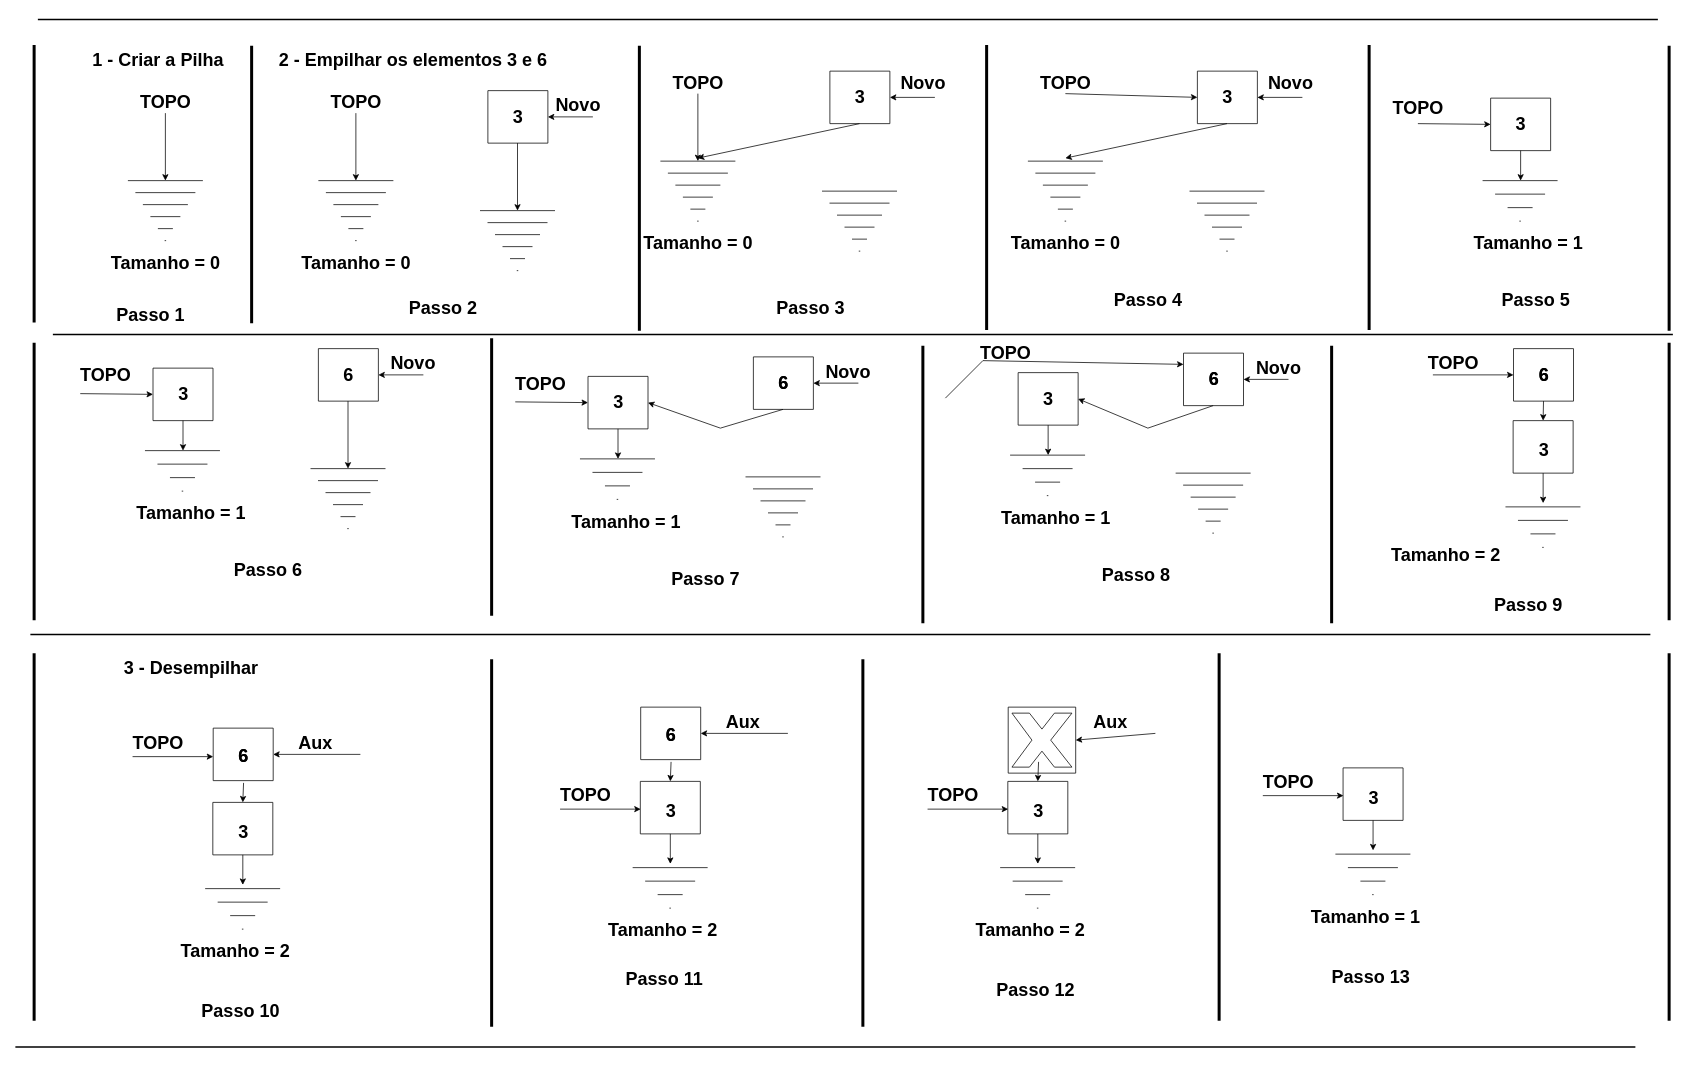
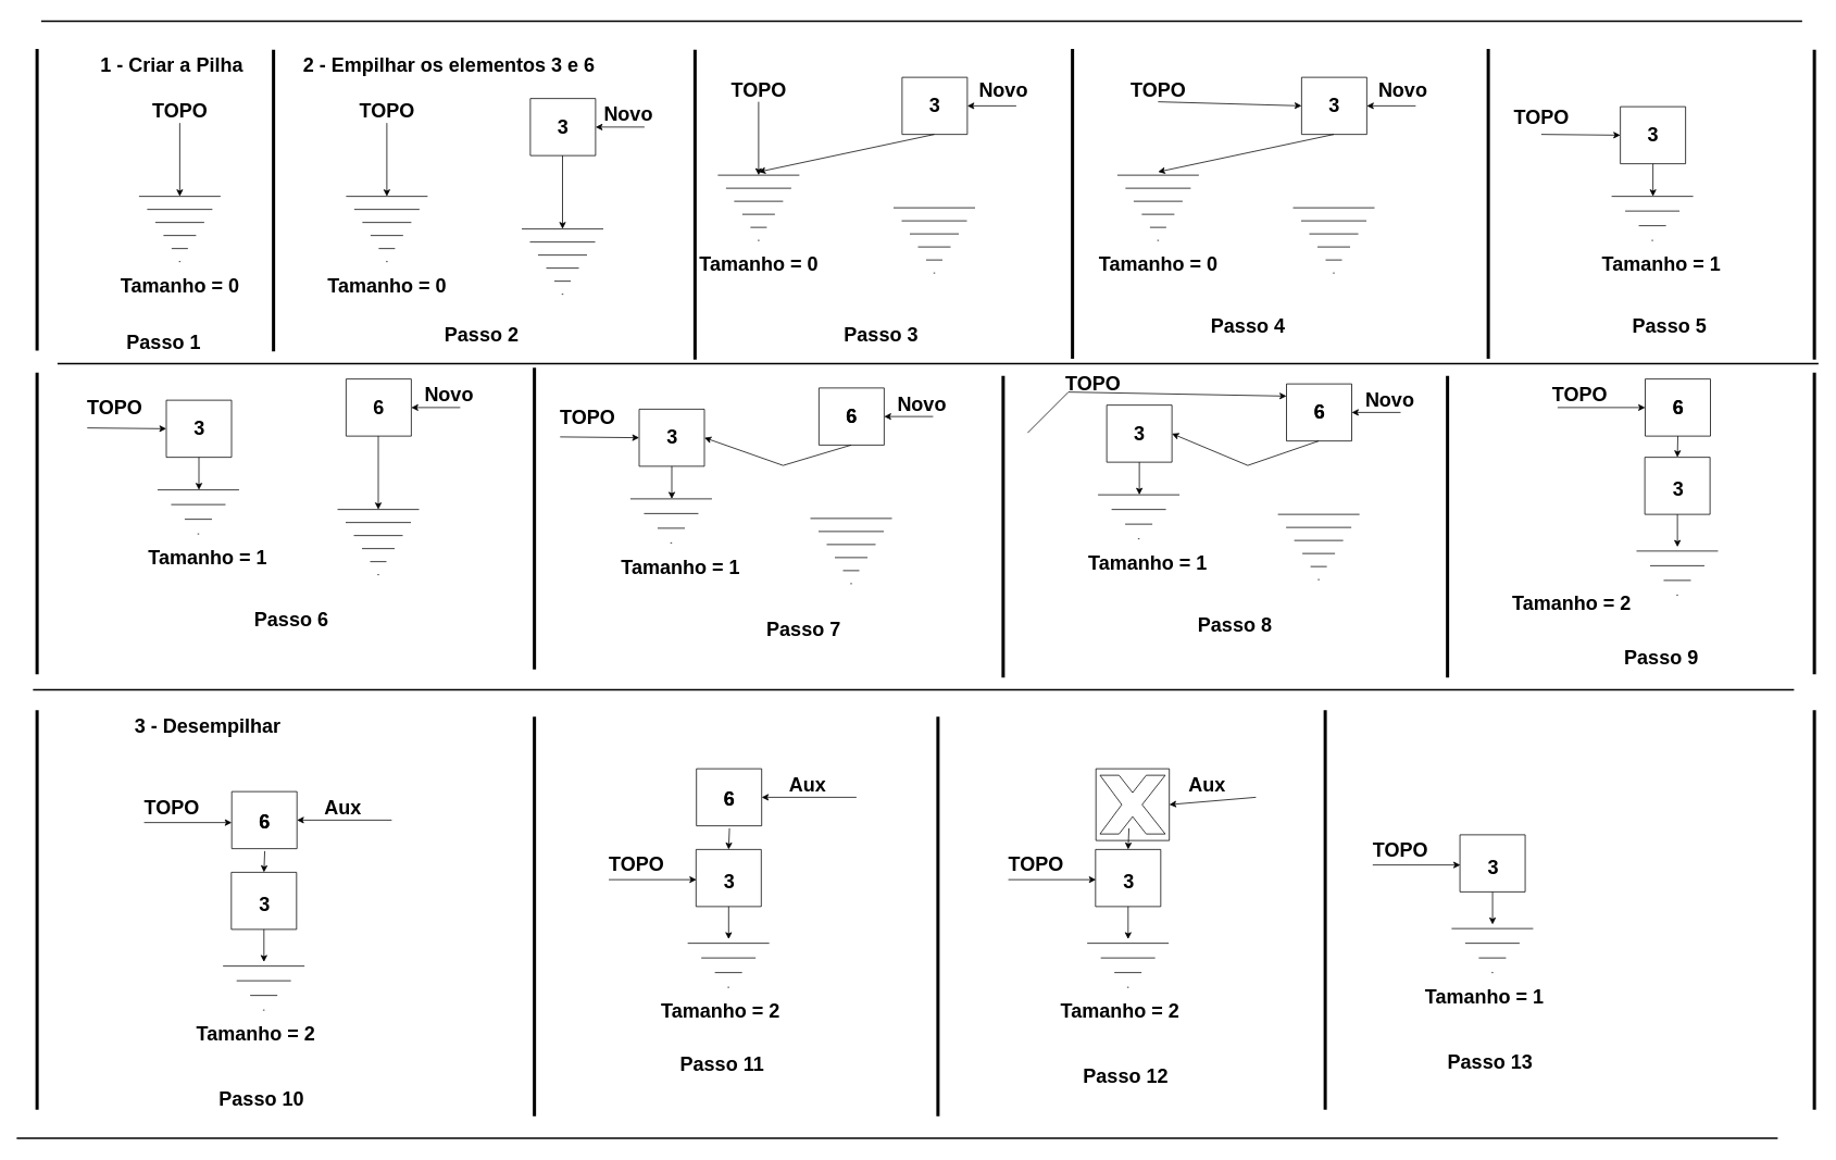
- <mxCell id="72" value="Passo 7" style="text;strokeColor=none;fillColor=none;html=1;fontSize=24;fontStyle=1;verticalAlign=middle;align=center;" vertex="1" parent="1"><mxGeometry x="890" y="751" width="100" height="40" as="geometry" /></mxCell>
+ <mxCell id="72" value="Passo 7" style="text;strokeColor=none;fillColor=none;html=1;fontSize=24;fontStyle=1;verticalAlign=middle;align=center;" vertex="1" parent="1"><mxGeometry x="935" y="751" width="100" height="40" as="geometry" /></mxCell>
